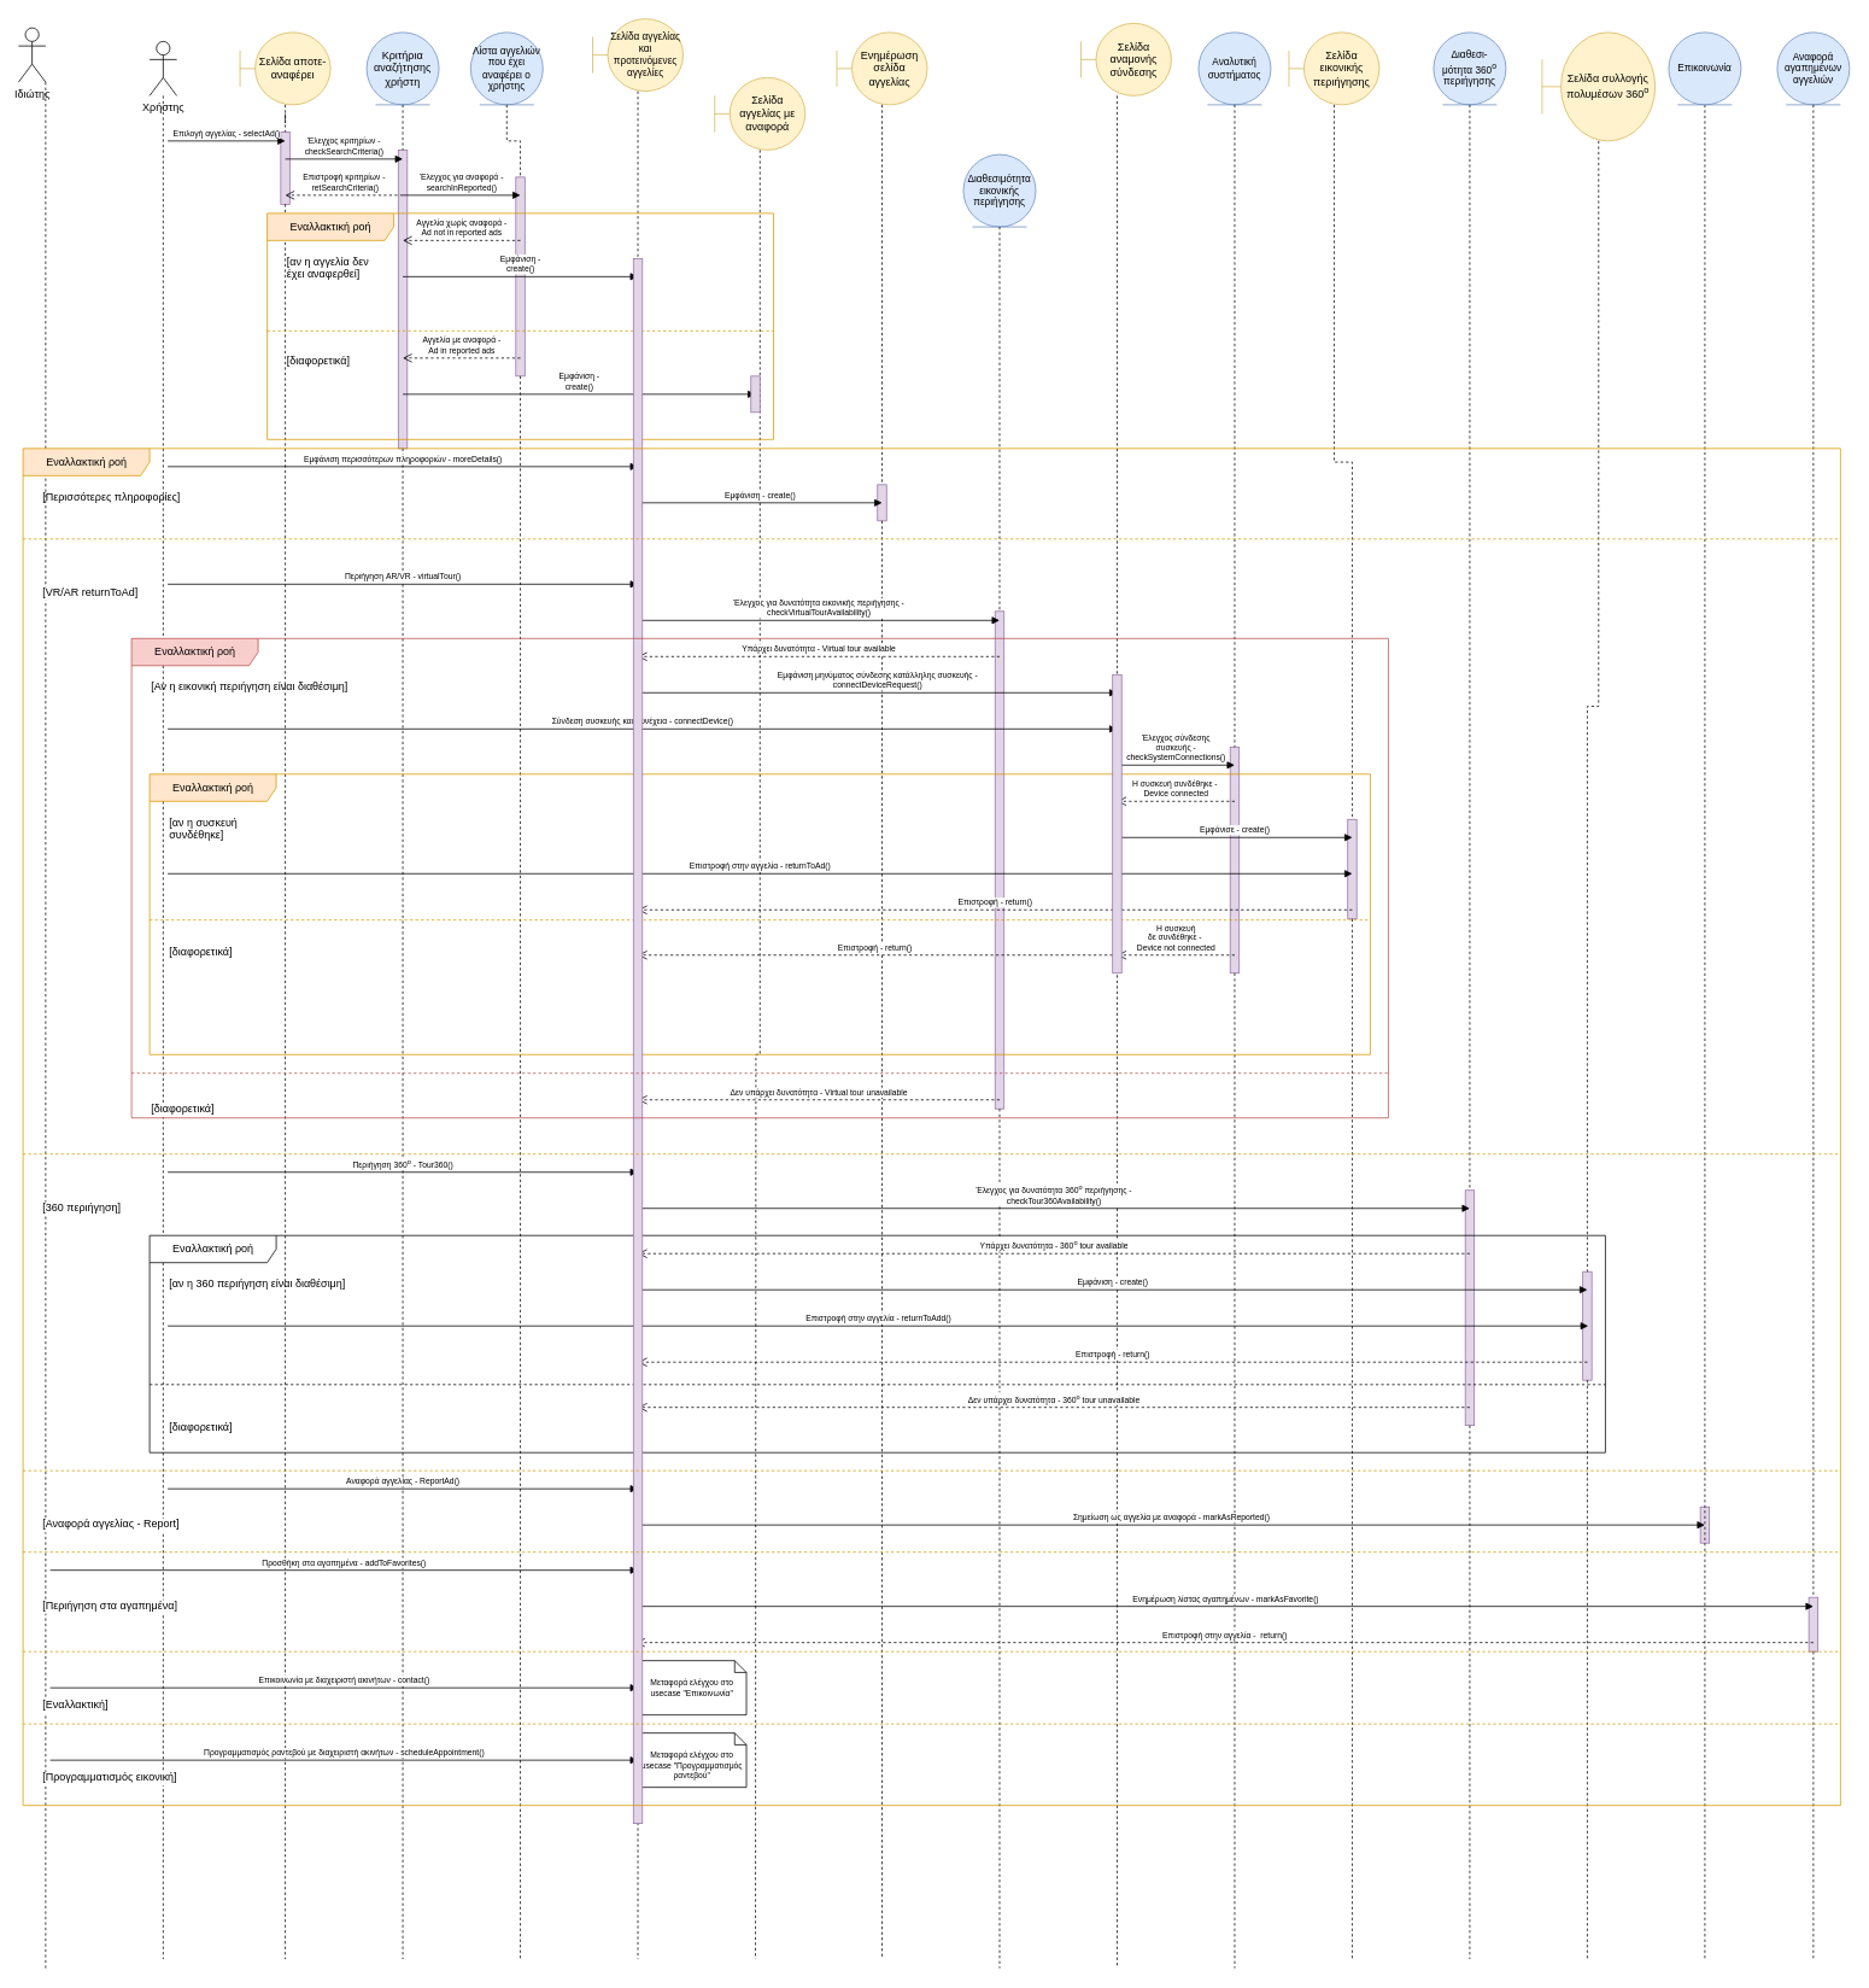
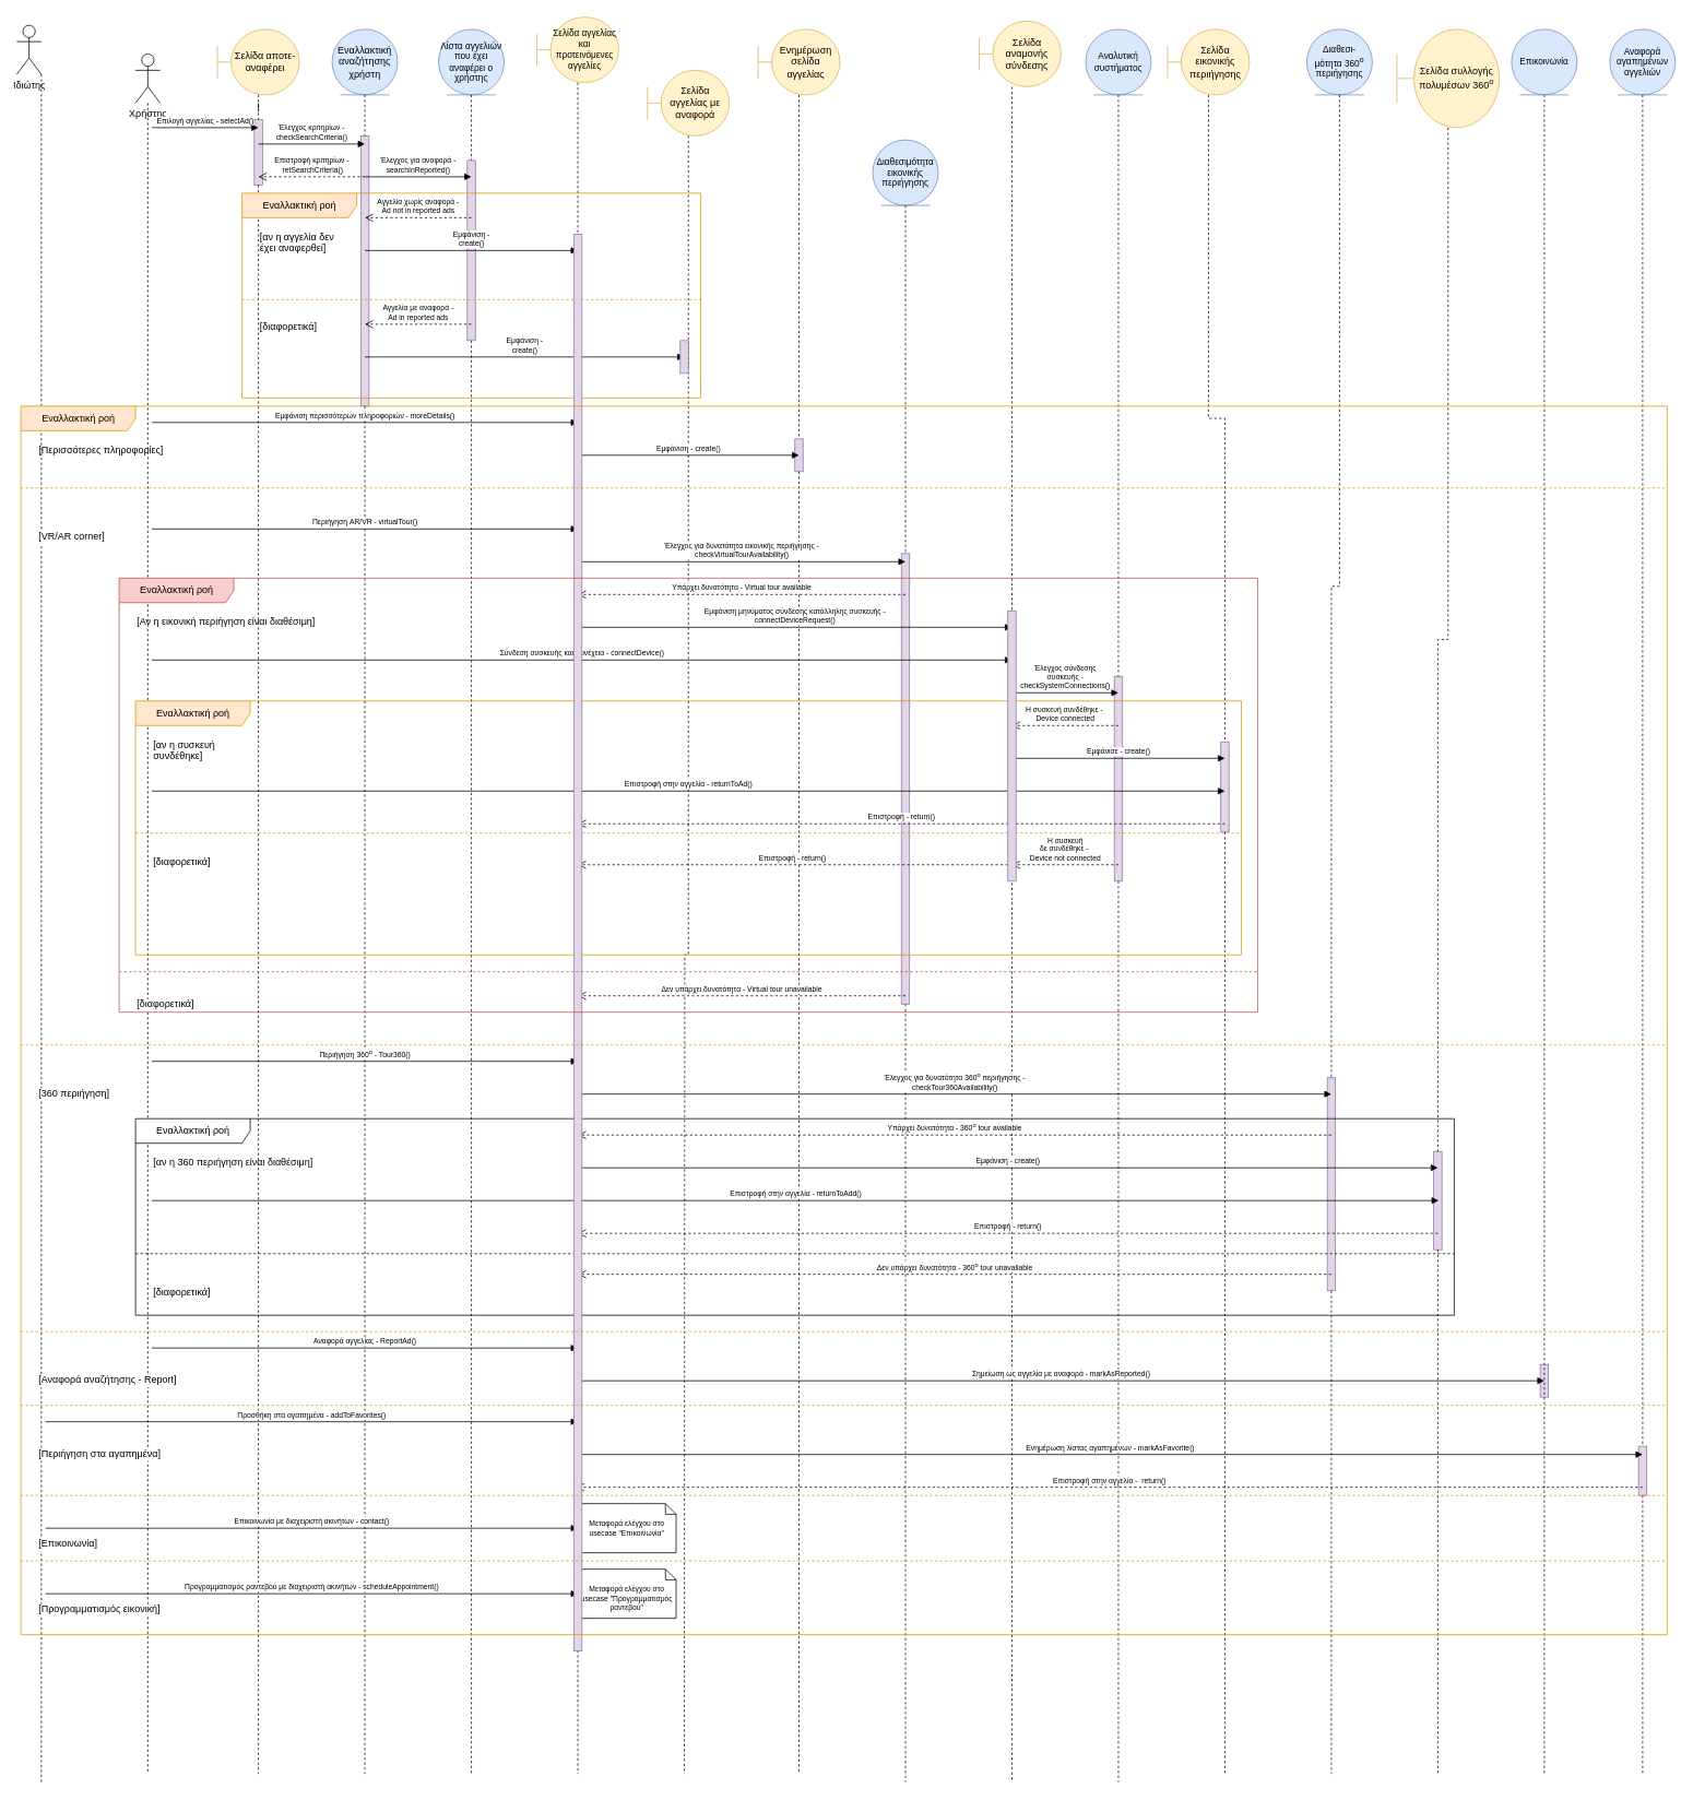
- <mxCell id="33" value="Χρήστης" style="shape=umlActor;verticalLabelPosition=bottom;verticalAlign=top;html=1;" vertex="1" parent="1"><mxGeometry x="165" y="45" width="30" height="60" as="geometry" /></mxCell>
+ <mxCell id="33" value="Χρήστης" style="shape=umlActor;verticalLabelPosition=bottom;verticalAlign=top;html=1;" vertex="1" parent="1"><mxGeometry x="165" y="65" width="30" height="60" as="geometry" /></mxCell>
- <mxCell id="16" value="Κριτήρια αναζήτησης χρήστη" style="ellipse;shape=umlEntity;whiteSpace=wrap;html=1;fillColor=#dae8fc;strokeColor=#6c8ebf;" vertex="1" parent="1"><mxGeometry x="405" y="35" width="80" height="80" as="geometry" /></mxCell>
+ <mxCell id="16" value="Εναλλακτική αναζήτησης χρήστη" style="ellipse;shape=umlEntity;whiteSpace=wrap;html=1;fillColor=#dae8fc;strokeColor=#6c8ebf;" vertex="1" parent="1"><mxGeometry x="405" y="35" width="80" height="80" as="geometry" /></mxCell>
- <mxCell id="18" value="Λίστα αγγελιών που έχει αναφέρει ο χρήστης" style="ellipse;shape=umlEntity;whiteSpace=wrap;html=1;fontSize=11;fillColor=#dae8fc;strokeColor=#6c8ebf;" vertex="1" parent="1"><mxGeometry x="520" y="35" width="80" height="80" as="geometry" /></mxCell>
+ <mxCell id="18" value="Λίστα αγγελιών που έχει αναφέρει ο χρήστης" style="ellipse;shape=umlEntity;whiteSpace=wrap;html=1;fontSize=11;fillColor=#dae8fc;strokeColor=#6c8ebf;" vertex="1" parent="1"><mxGeometry x="535" y="35" width="80" height="80" as="geometry" /></mxCell>
- <mxCell id="73" value="Διαθεσι-&lt;br&gt;μότητα 360&lt;sup&gt;ο&lt;br&gt;&lt;/sup&gt;περιήγησης" style="ellipse;shape=umlEntity;whiteSpace=wrap;html=1;fontSize=11;fillColor=#dae8fc;strokeColor=#6c8ebf;" vertex="1" parent="1"><mxGeometry x="1585" y="35" width="80" height="80" as="geometry" /></mxCell>
+ <mxCell id="73" value="Διαθεσι-&lt;br&gt;μότητα 360&lt;sup&gt;ο&lt;br&gt;&lt;/sup&gt;περιήγησης" style="ellipse;shape=umlEntity;whiteSpace=wrap;html=1;fontSize=11;fillColor=#dae8fc;strokeColor=#6c8ebf;" vertex="1" parent="1"><mxGeometry x="1595" y="35" width="80" height="80" as="geometry" /></mxCell>
- <mxCell id="112" value="[VR/AR returnToAd]" style="line;strokeWidth=1;dashed=1;labelPosition=center;verticalLabelPosition=bottom;align=left;verticalAlign=top;spacingLeft=20;spacingTop=15;fillColor=#ffe6cc;strokeColor=#d79b00;" vertex="1" parent="108"><mxGeometry y="70" width="2010" height="60" as="geometry" /></mxCell>
+ <mxCell id="112" value="[VR/AR corner]" style="line;strokeWidth=1;dashed=1;labelPosition=center;verticalLabelPosition=bottom;align=left;verticalAlign=top;spacingLeft=20;spacingTop=15;fillColor=#ffe6cc;strokeColor=#d79b00;" vertex="1" parent="108"><mxGeometry y="70" width="2010" height="60" as="geometry" /></mxCell>
- <mxCell id="113" value="[Αναφορά αγγελίας - Report]" style="line;strokeWidth=1;dashed=1;labelPosition=center;verticalLabelPosition=bottom;align=left;verticalAlign=top;spacingLeft=20;spacingTop=15;fillColor=#ffe6cc;strokeColor=#d79b00;" vertex="1" parent="108"><mxGeometry y="1100" width="2010" height="60" as="geometry" /></mxCell>
+ <mxCell id="113" value="[Αναφορά αναζήτησης - Report]" style="line;strokeWidth=1;dashed=1;labelPosition=center;verticalLabelPosition=bottom;align=left;verticalAlign=top;spacingLeft=20;spacingTop=15;fillColor=#ffe6cc;strokeColor=#d79b00;" vertex="1" parent="108"><mxGeometry y="1100" width="2010" height="60" as="geometry" /></mxCell>
- <mxCell id="115" value="[Εναλλακτική]" style="line;strokeWidth=1;dashed=1;labelPosition=center;verticalLabelPosition=bottom;align=left;verticalAlign=top;spacingLeft=20;spacingTop=15;fillColor=#ffe6cc;strokeColor=#d79b00;" vertex="1" parent="108"><mxGeometry y="1300" width="2010" height="60" as="geometry" /></mxCell>
+ <mxCell id="115" value="[Επικοινωνία]" style="line;strokeWidth=1;dashed=1;labelPosition=center;verticalLabelPosition=bottom;align=left;verticalAlign=top;spacingLeft=20;spacingTop=15;fillColor=#ffe6cc;strokeColor=#d79b00;" vertex="1" parent="108"><mxGeometry y="1300" width="2010" height="60" as="geometry" /></mxCell>
